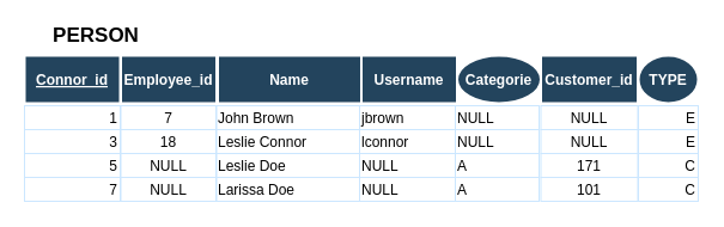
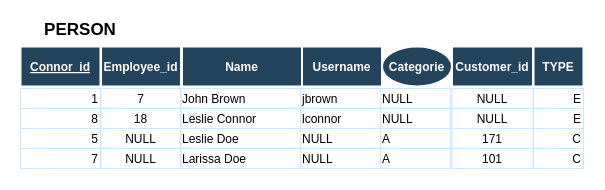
- <mxCell id="31" value="TYPE" style="ellipse;fillColor=#23445D;strokeColor=#FFFFFF;strokeWidth=2;fontColor=#FFFFFF;fontStyle=1;" parent="1" vertex="1"><mxGeometry x="533" y="46" width="50" height="40" as="geometry" /></mxCell>
+ <mxCell id="31" value="TYPE" style="fillColor=#23445D;strokeColor=#FFFFFF;strokeWidth=2;fontColor=#FFFFFF;fontStyle=1" parent="1" vertex="1"><mxGeometry x="533" y="46" width="50" height="40" as="geometry" /></mxCell>
- <mxCell id="10" value="3" style="strokeColor=#CCE7FF;fillColor=none;align=right;" parent="1" vertex="1"><mxGeometry x="20" y="108" width="80.0" height="20" as="geometry" /></mxCell>
+ <mxCell id="10" value="8" style="strokeColor=#CCE7FF;fillColor=none;align=right;" parent="1" vertex="1"><mxGeometry x="20" y="108" width="80.0" height="20" as="geometry" /></mxCell>
